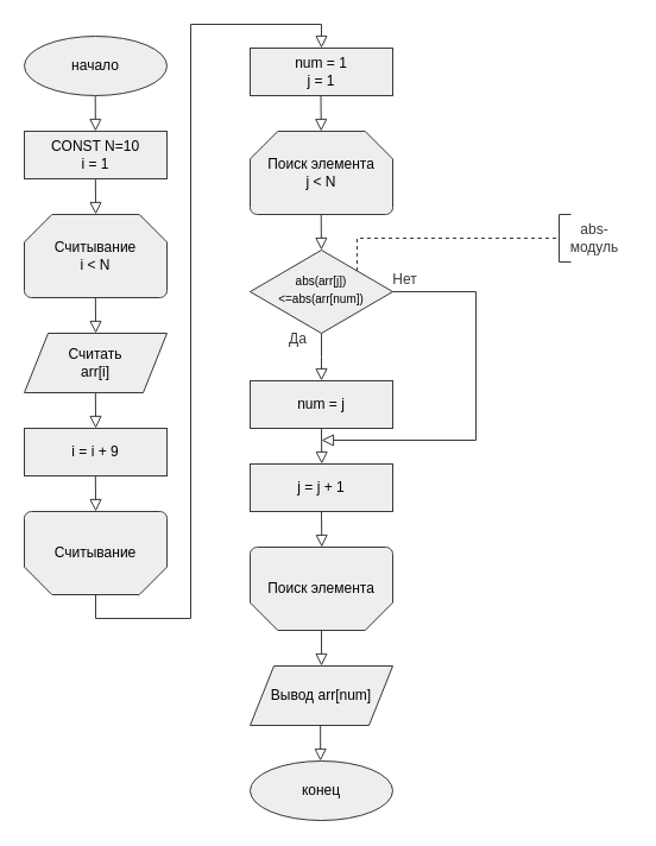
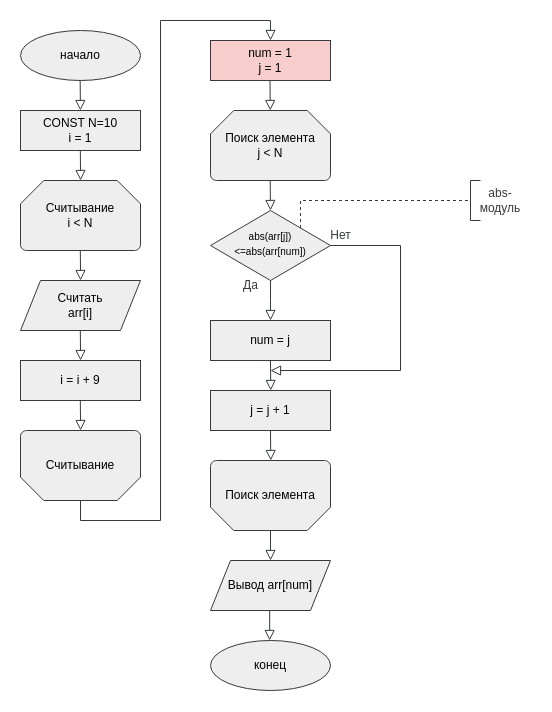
- <mxCell id="17" value="num = 1&lt;br&gt;j = 1" style="rounded=0;whiteSpace=wrap;html=1;strokeColor=#36393d;fillColor=#eeeeee;fontColor=#000000;" parent="1" vertex="1"><mxGeometry x="210" y="40" width="120" height="40" as="geometry" /></mxCell>
+ <mxCell id="17" value="num = 1&lt;br&gt;j = 1" style="rounded=0;whiteSpace=wrap;html=1;strokeColor=#36393d;fillColor=#f8cecc;fontColor=#000000;" parent="1" vertex="1"><mxGeometry x="210" y="40" width="120" height="40" as="geometry" /></mxCell>
